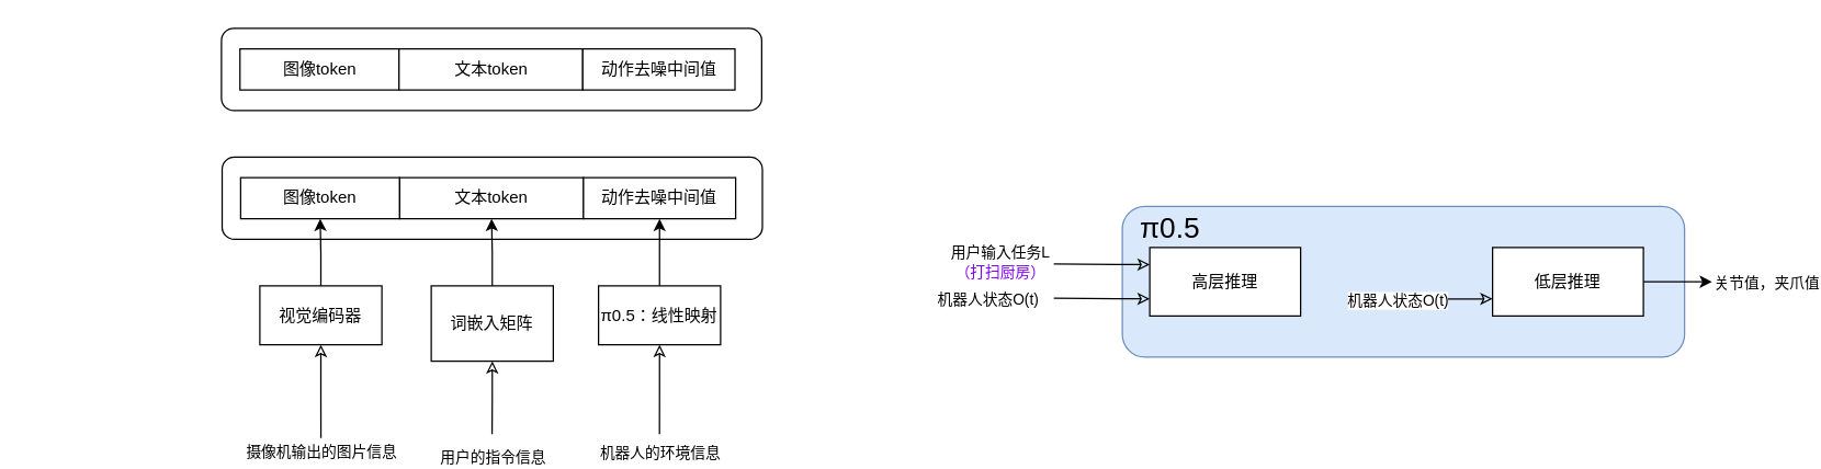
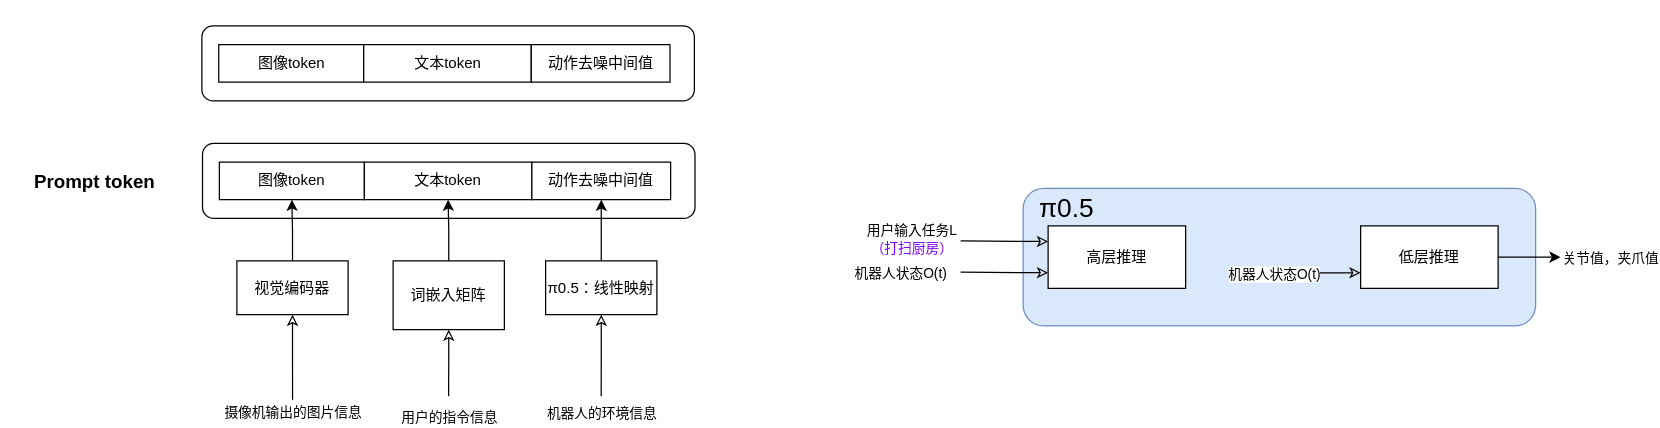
+ <mxCell id="30" value="Prompt token" style="text;strokeColor=none;align=center;fillColor=none;html=1;verticalAlign=middle;whiteSpace=wrap;rounded=0;fontStyle=1;fontSize=15;" vertex="1" parent="1"><mxGeometry x="20" y="129" width="111" height="30" as="geometry" /></mxCell>
